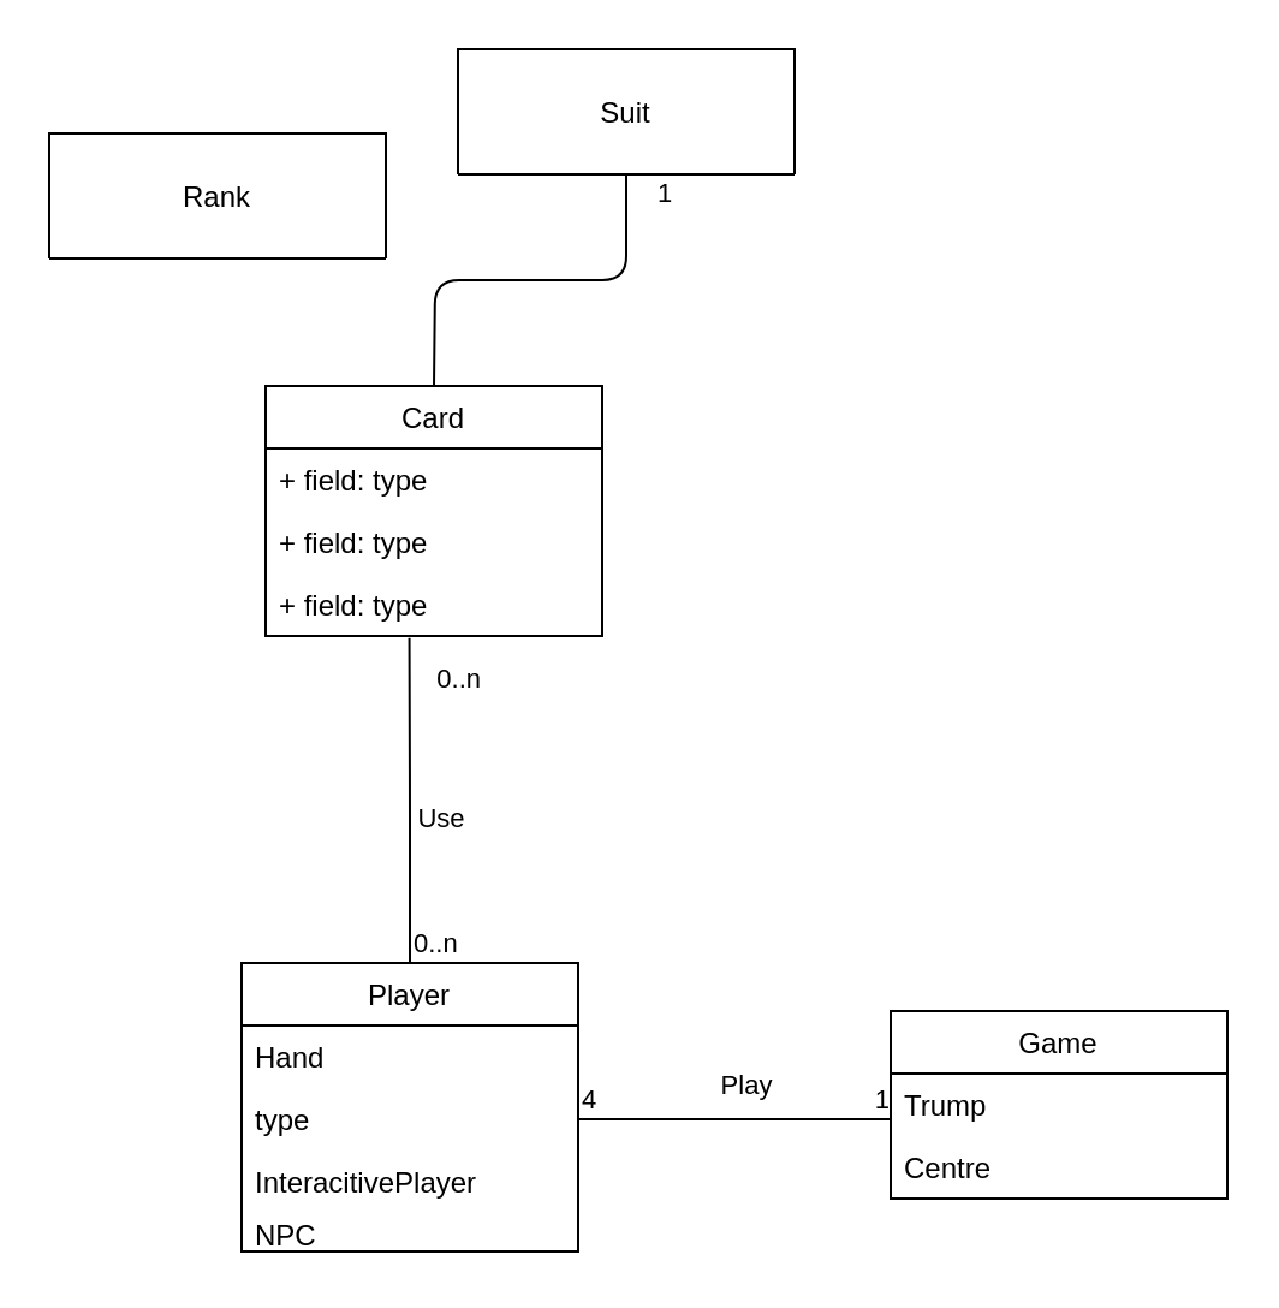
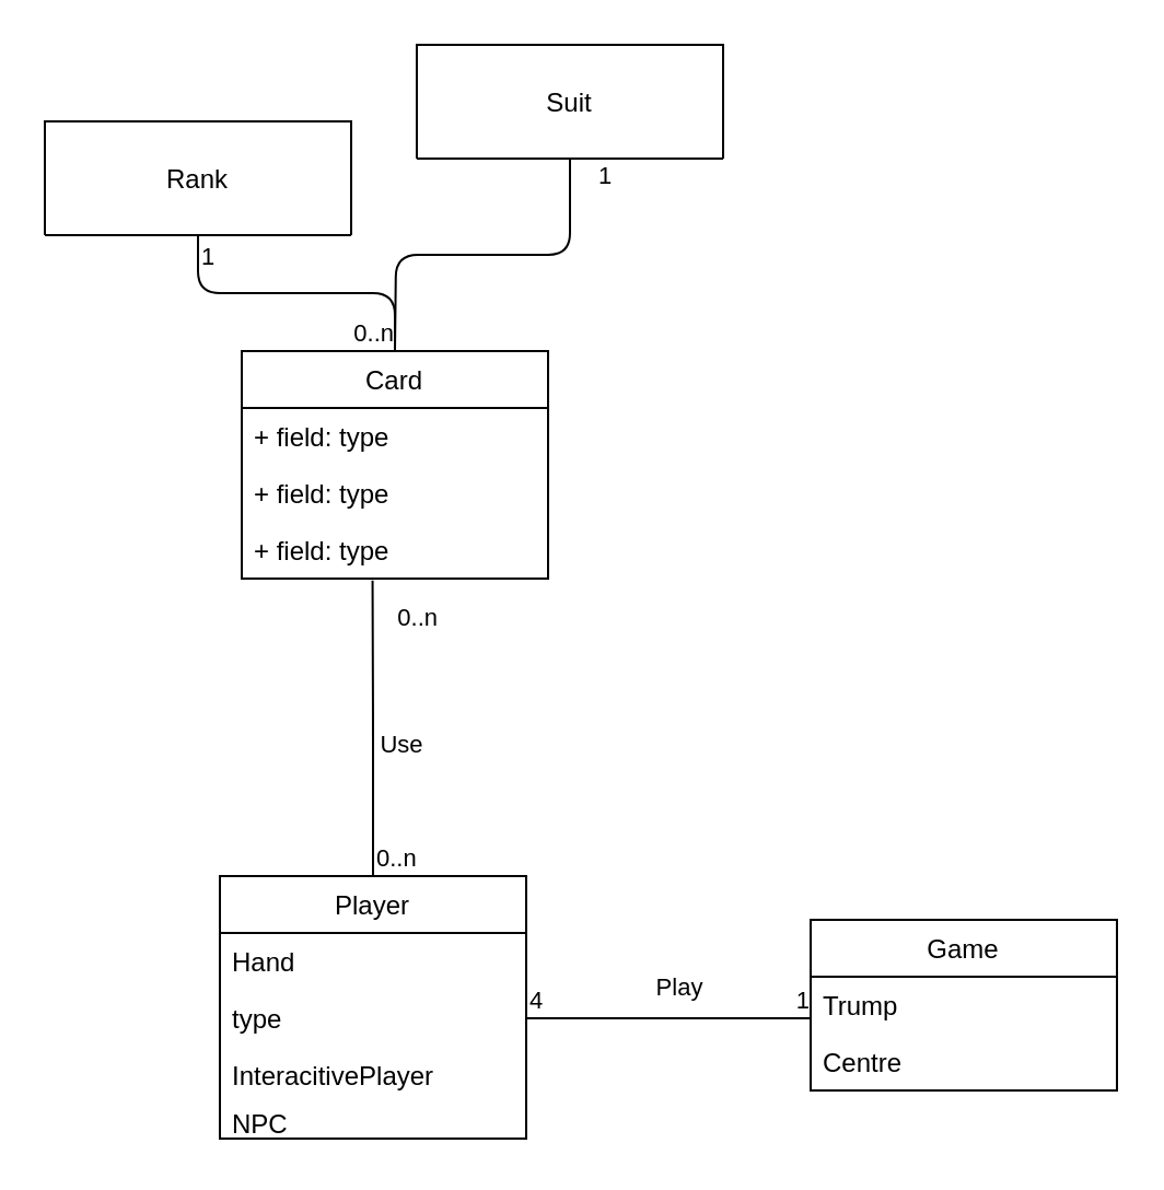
+ <mxCell id="21" value="" style="endArrow=none;html=1;edgeStyle=orthogonalEdgeStyle;exitX=0.5;exitY=1;exitDx=0;exitDy=0;entryX=0.5;entryY=0;entryDx=0;entryDy=0;" parent="1" source="2" target="3" edge="1"><mxGeometry relative="1" as="geometry"><mxPoint x="50" y="320" as="sourcePoint" /><mxPoint x="210" y="320" as="targetPoint" /></mxGeometry></mxCell>
+ <mxCell id="22" value="1" style="edgeLabel;resizable=0;html=1;align=left;verticalAlign=bottom;" parent="21" connectable="0" vertex="1"><mxGeometry x="-1" relative="1" as="geometry"><mxPoint y="18" as="offset" /></mxGeometry></mxCell>
+ <mxCell id="23" value="0..n" style="edgeLabel;resizable=0;html=1;align=right;verticalAlign=bottom;" parent="21" connectable="0" vertex="1"><mxGeometry x="1" relative="1" as="geometry" /></mxCell>
